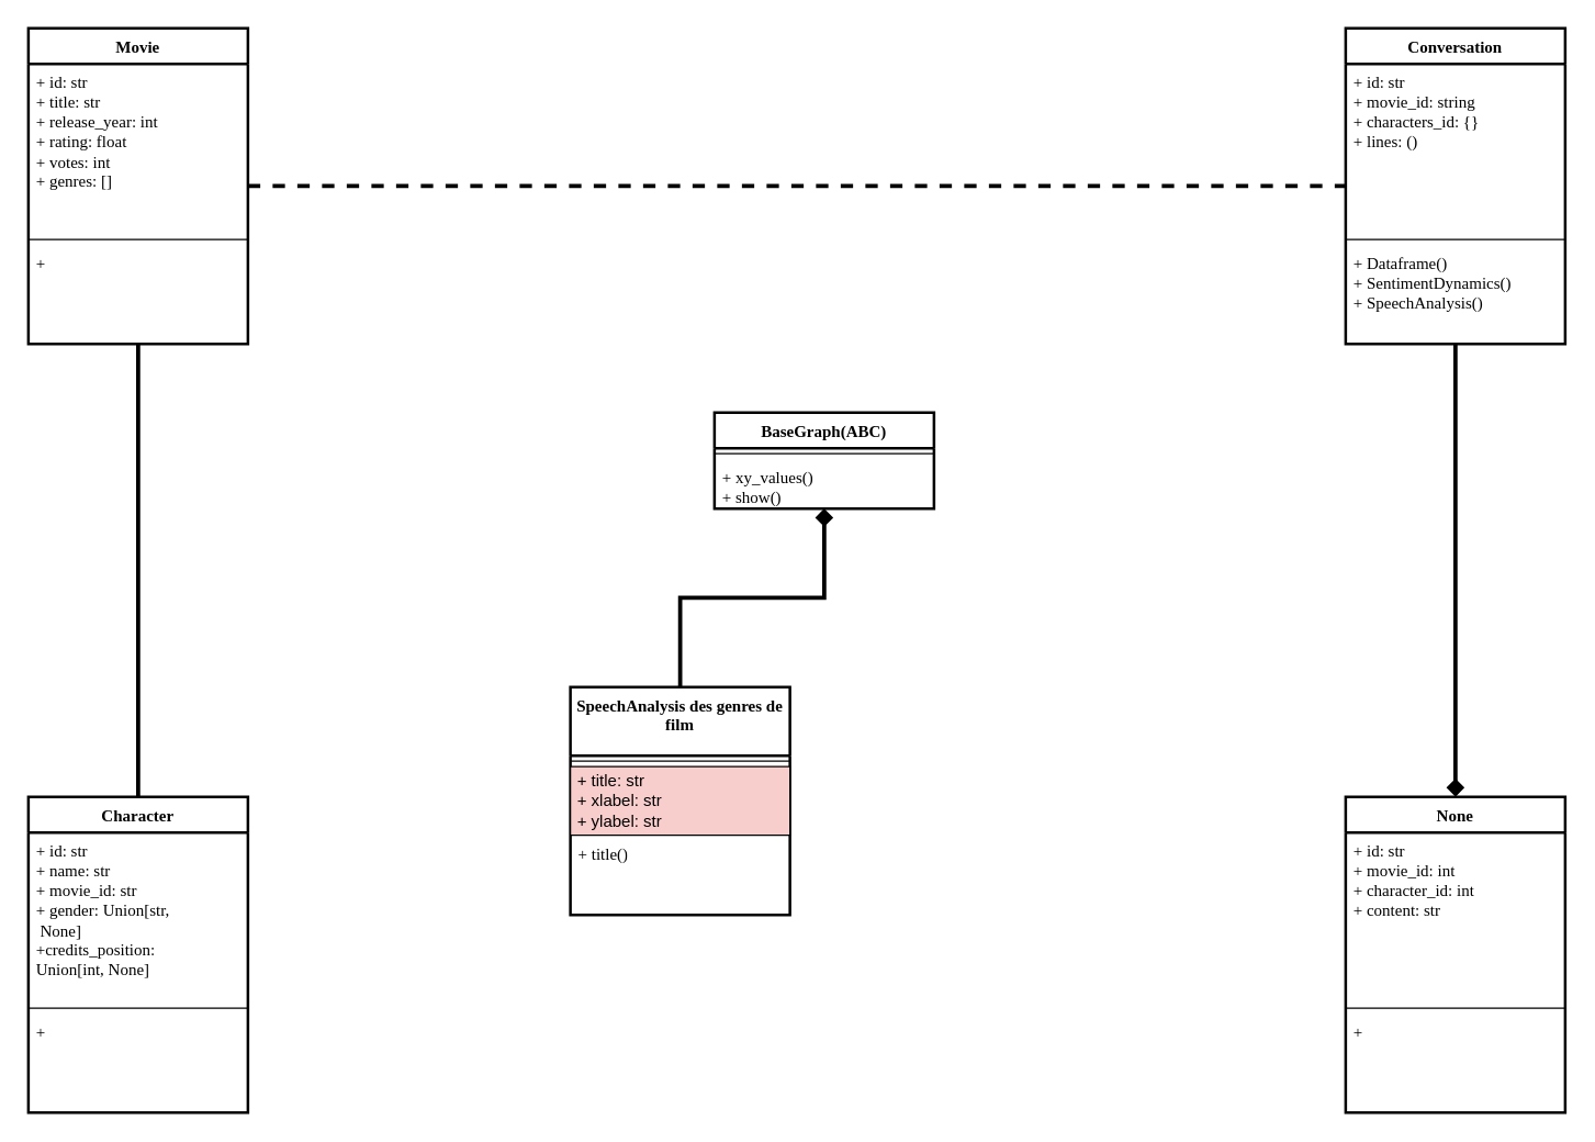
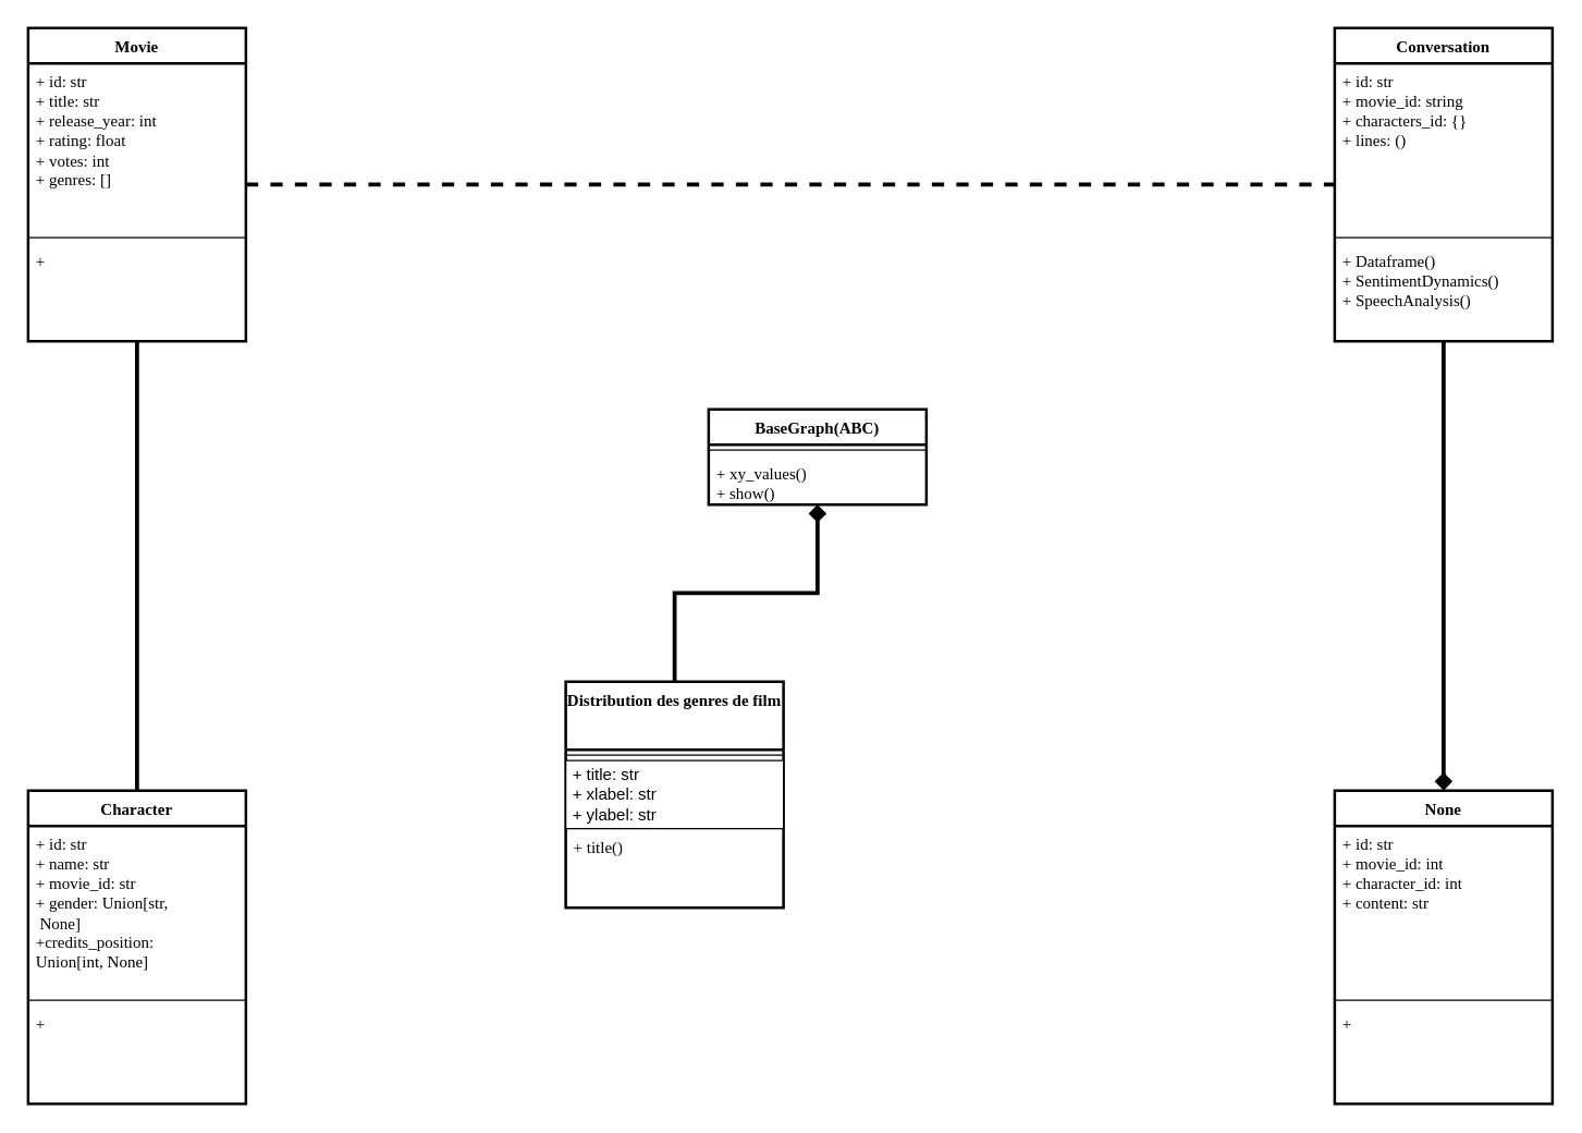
- <mxCell id="25" value="SpeechAnalysis des genres de film" style="swimlane;fontStyle=1;align=center;verticalAlign=top;childLayout=stackLayout;horizontal=1;startSize=50;horizontalStack=0;resizeParent=1;resizeParentMax=0;resizeLast=0;collapsible=1;marginBottom=0;whiteSpace=wrap;html=1;fontFamily=Verdana;strokeWidth=2;" parent="1" vertex="1"><mxGeometry x="415" y="500" width="160" height="166" as="geometry" /></mxCell>
+ <mxCell id="25" value="Distribution des genres de film" style="swimlane;fontStyle=1;align=center;verticalAlign=top;childLayout=stackLayout;horizontal=1;startSize=50;horizontalStack=0;resizeParent=1;resizeParentMax=0;resizeLast=0;collapsible=1;marginBottom=0;whiteSpace=wrap;html=1;fontFamily=Verdana;strokeWidth=2;" parent="1" vertex="1"><mxGeometry x="415" y="500" width="160" height="166" as="geometry" /></mxCell>
- <mxCell id="27" value="&amp;nbsp;+ title: str&lt;div&gt;&amp;nbsp;+ xlabel: str&lt;br&gt;&amp;nbsp;+ ylabel: str&lt;/div&gt;" style="html=1;whiteSpace=wrap;align=left;fillColor=#f8cecc;" vertex="1" parent="25"><mxGeometry y="58" width="160" height="50" as="geometry" /></mxCell>
+ <mxCell id="27" value="&amp;nbsp;+ title: str&lt;div&gt;&amp;nbsp;+ xlabel: str&lt;br&gt;&amp;nbsp;+ ylabel: str&lt;/div&gt;" style="html=1;whiteSpace=wrap;align=left;" vertex="1" parent="25"><mxGeometry y="58" width="160" height="50" as="geometry" /></mxCell>
